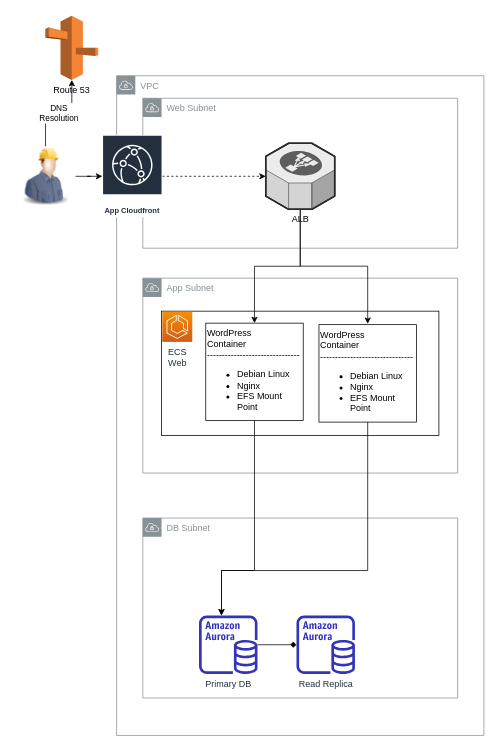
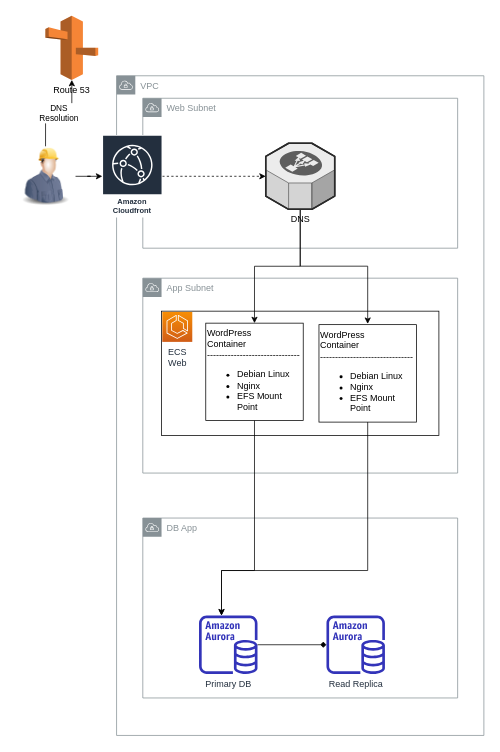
- <mxCell id="23" value="App Cloudfront" style="outlineConnect=0;fontColor=#232F3E;gradientColor=none;strokeColor=#ffffff;fillColor=#232F3E;dashed=0;verticalLabelPosition=middle;verticalAlign=bottom;align=center;html=1;whiteSpace=wrap;fontSize=10;fontStyle=1;spacing=3;shape=mxgraph.aws4.productIcon;prIcon=mxgraph.aws4.cloudfront;" vertex="1" parent="1"><mxGeometry x="136" y="179.09" width="80" height="110" as="geometry" /></mxCell>
+ <mxCell id="23" value="Amazon Cloudfront" style="outlineConnect=0;fontColor=#232F3E;gradientColor=none;strokeColor=#ffffff;fillColor=#232F3E;dashed=0;verticalLabelPosition=middle;verticalAlign=bottom;align=center;html=1;whiteSpace=wrap;fontSize=10;fontStyle=1;spacing=3;shape=mxgraph.aws4.productIcon;prIcon=mxgraph.aws4.cloudfront;" vertex="1" parent="1"><mxGeometry x="136" y="179.09" width="80" height="110" as="geometry" /></mxCell>
- <mxCell id="9" value="ALB" style="verticalLabelPosition=bottom;html=1;verticalAlign=top;strokeWidth=1;align=center;outlineConnect=0;dashed=0;outlineConnect=0;shape=mxgraph.aws3d.elasticLoadBalancing;fillColor=#ECECEC;strokeColor=#5E5E5E;aspect=fixed;" parent="1" vertex="1"><mxGeometry x="354" y="190" width="92" height="88.17" as="geometry" /></mxCell>
+ <mxCell id="9" value="DNS" style="verticalLabelPosition=bottom;html=1;verticalAlign=top;strokeWidth=1;align=center;outlineConnect=0;dashed=0;outlineConnect=0;shape=mxgraph.aws3d.elasticLoadBalancing;fillColor=#ECECEC;strokeColor=#5E5E5E;aspect=fixed;" parent="1" vertex="1"><mxGeometry x="354" y="190" width="92" height="88.17" as="geometry" /></mxCell>
- <mxCell id="6" value="DB Subnet" style="outlineConnect=0;gradientColor=none;html=1;whiteSpace=wrap;fontSize=12;fontStyle=0;shape=mxgraph.aws4.group;grIcon=mxgraph.aws4.group_vpc;strokeColor=#879196;fillColor=none;verticalAlign=top;align=left;spacingLeft=30;fontColor=#879196;dashed=0;" parent="1" vertex="1"><mxGeometry x="190" y="690" width="420" height="240" as="geometry" /></mxCell>
+ <mxCell id="6" value="DB App" style="outlineConnect=0;gradientColor=none;html=1;whiteSpace=wrap;fontSize=12;fontStyle=0;shape=mxgraph.aws4.group;grIcon=mxgraph.aws4.group_vpc;strokeColor=#879196;fillColor=none;verticalAlign=top;align=left;spacingLeft=30;fontColor=#879196;dashed=0;" parent="1" vertex="1"><mxGeometry x="190" y="690" width="420" height="240" as="geometry" /></mxCell>
- <mxCell id="21" value="Read Replica" style="outlineConnect=0;fontColor=#232F3E;gradientColor=none;fillColor=#3334B9;strokeColor=none;dashed=0;verticalLabelPosition=bottom;verticalAlign=top;align=center;html=1;fontSize=12;fontStyle=0;aspect=fixed;pointerEvents=1;shape=mxgraph.aws4.aurora_instance;" vertex="1" parent="1"><mxGeometry x="395" y="820" width="78" height="78" as="geometry" /></mxCell>
+ <mxCell id="21" value="Read Replica" style="outlineConnect=0;fontColor=#232F3E;gradientColor=none;fillColor=#3334B9;strokeColor=none;dashed=0;verticalLabelPosition=bottom;verticalAlign=top;align=center;html=1;fontSize=12;fontStyle=0;aspect=fixed;pointerEvents=1;shape=mxgraph.aws4.aurora_instance;" vertex="1" parent="1"><mxGeometry x="435" y="820" width="78" height="78" as="geometry" /></mxCell>
